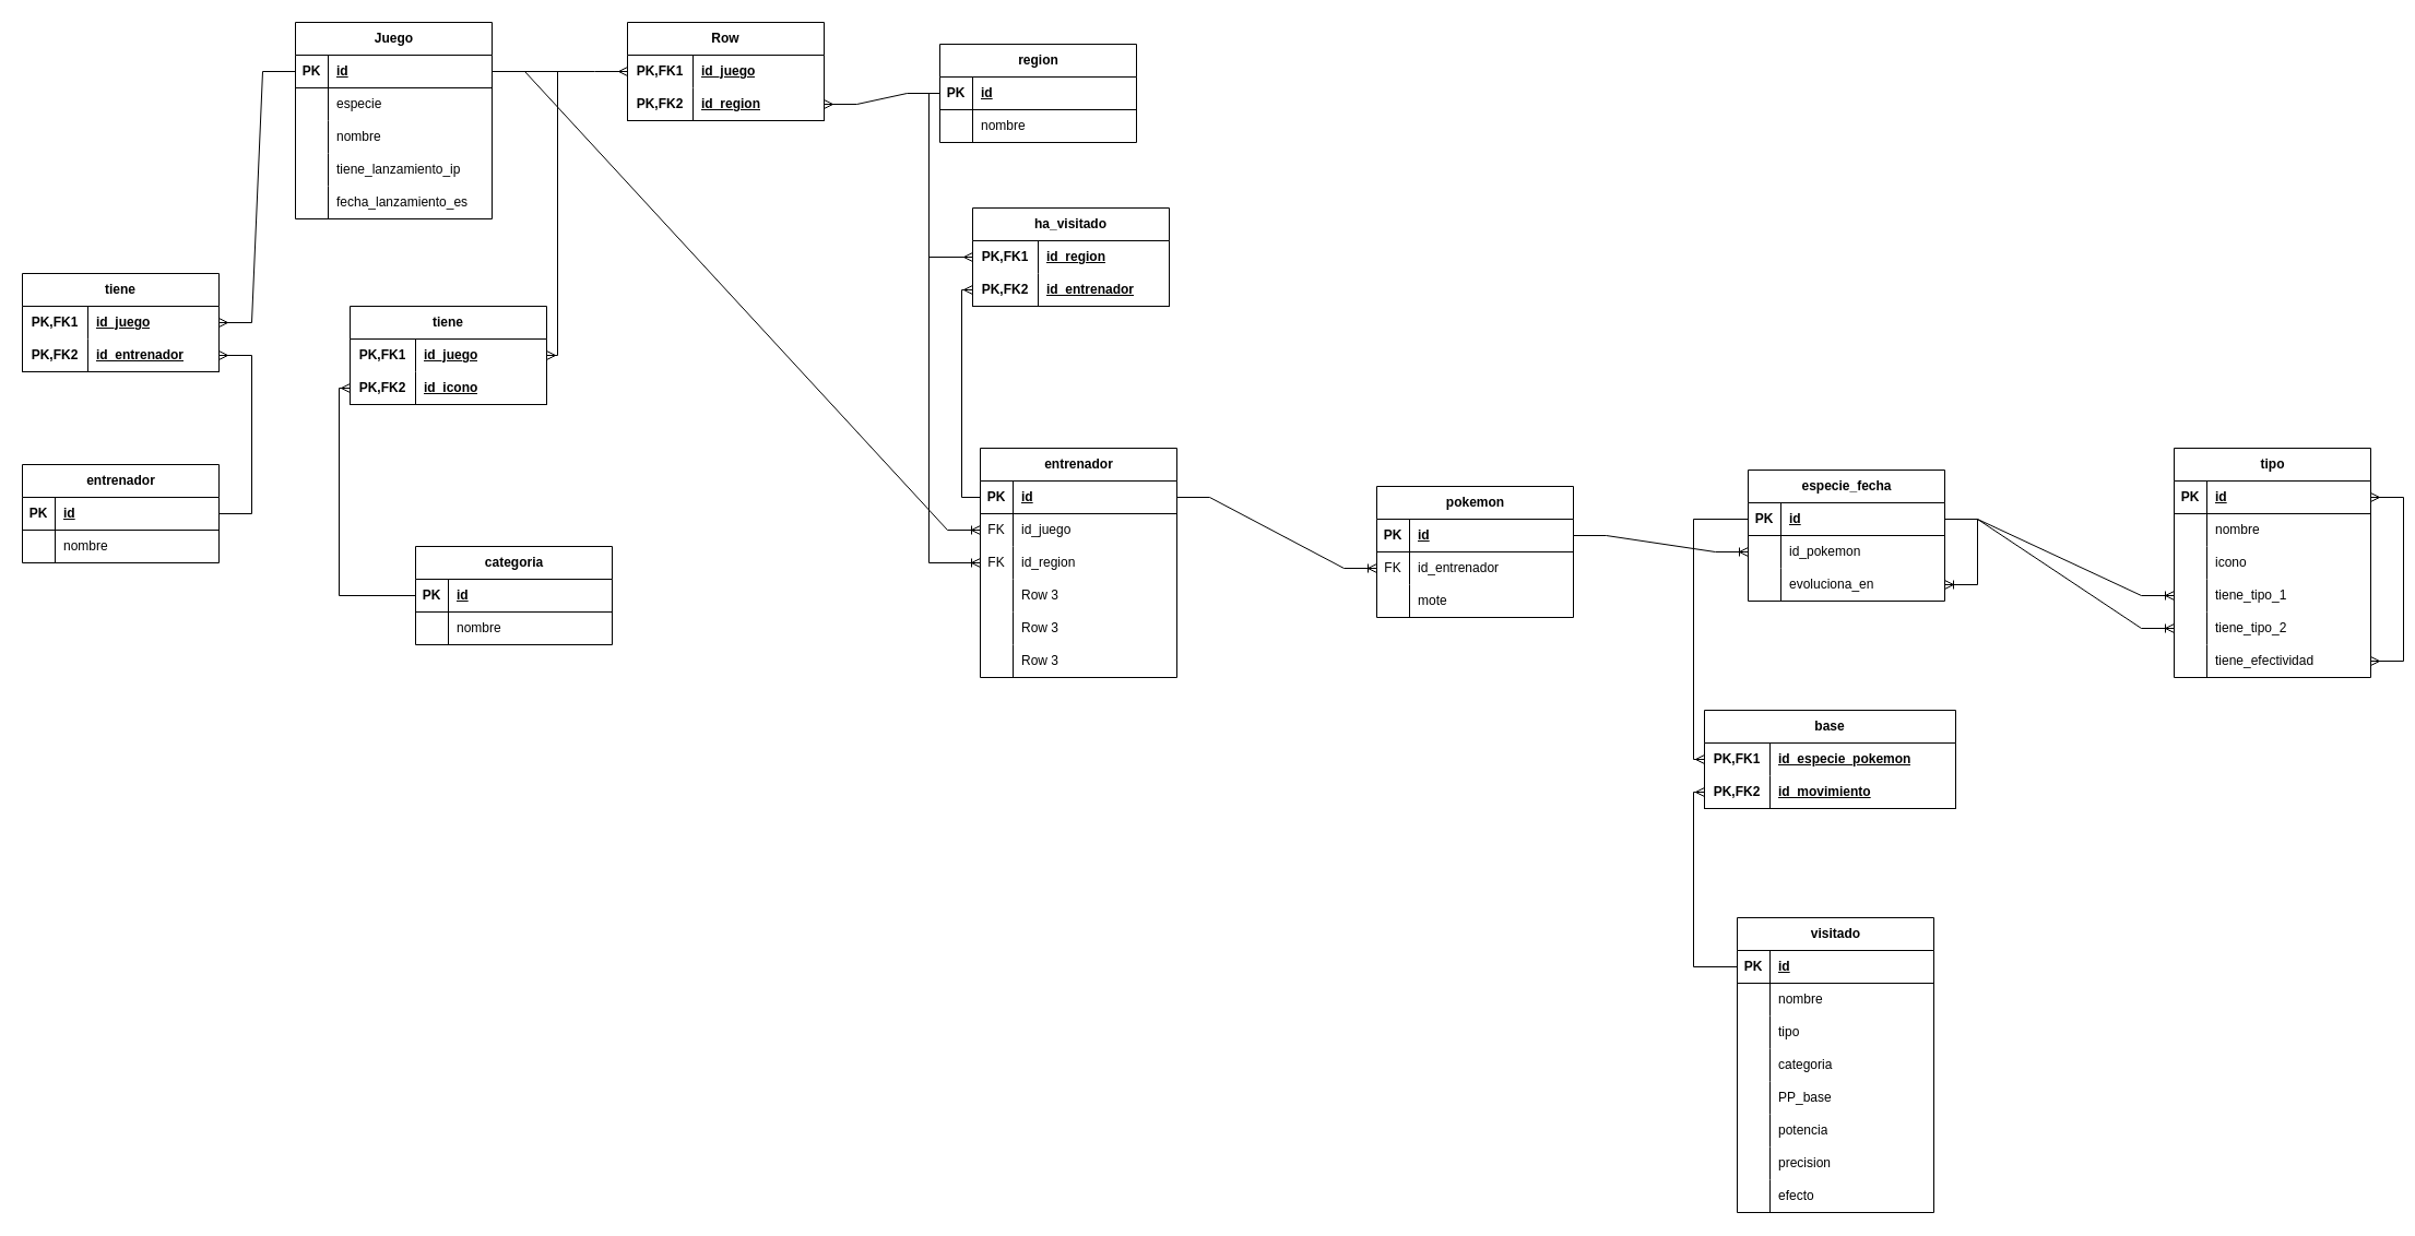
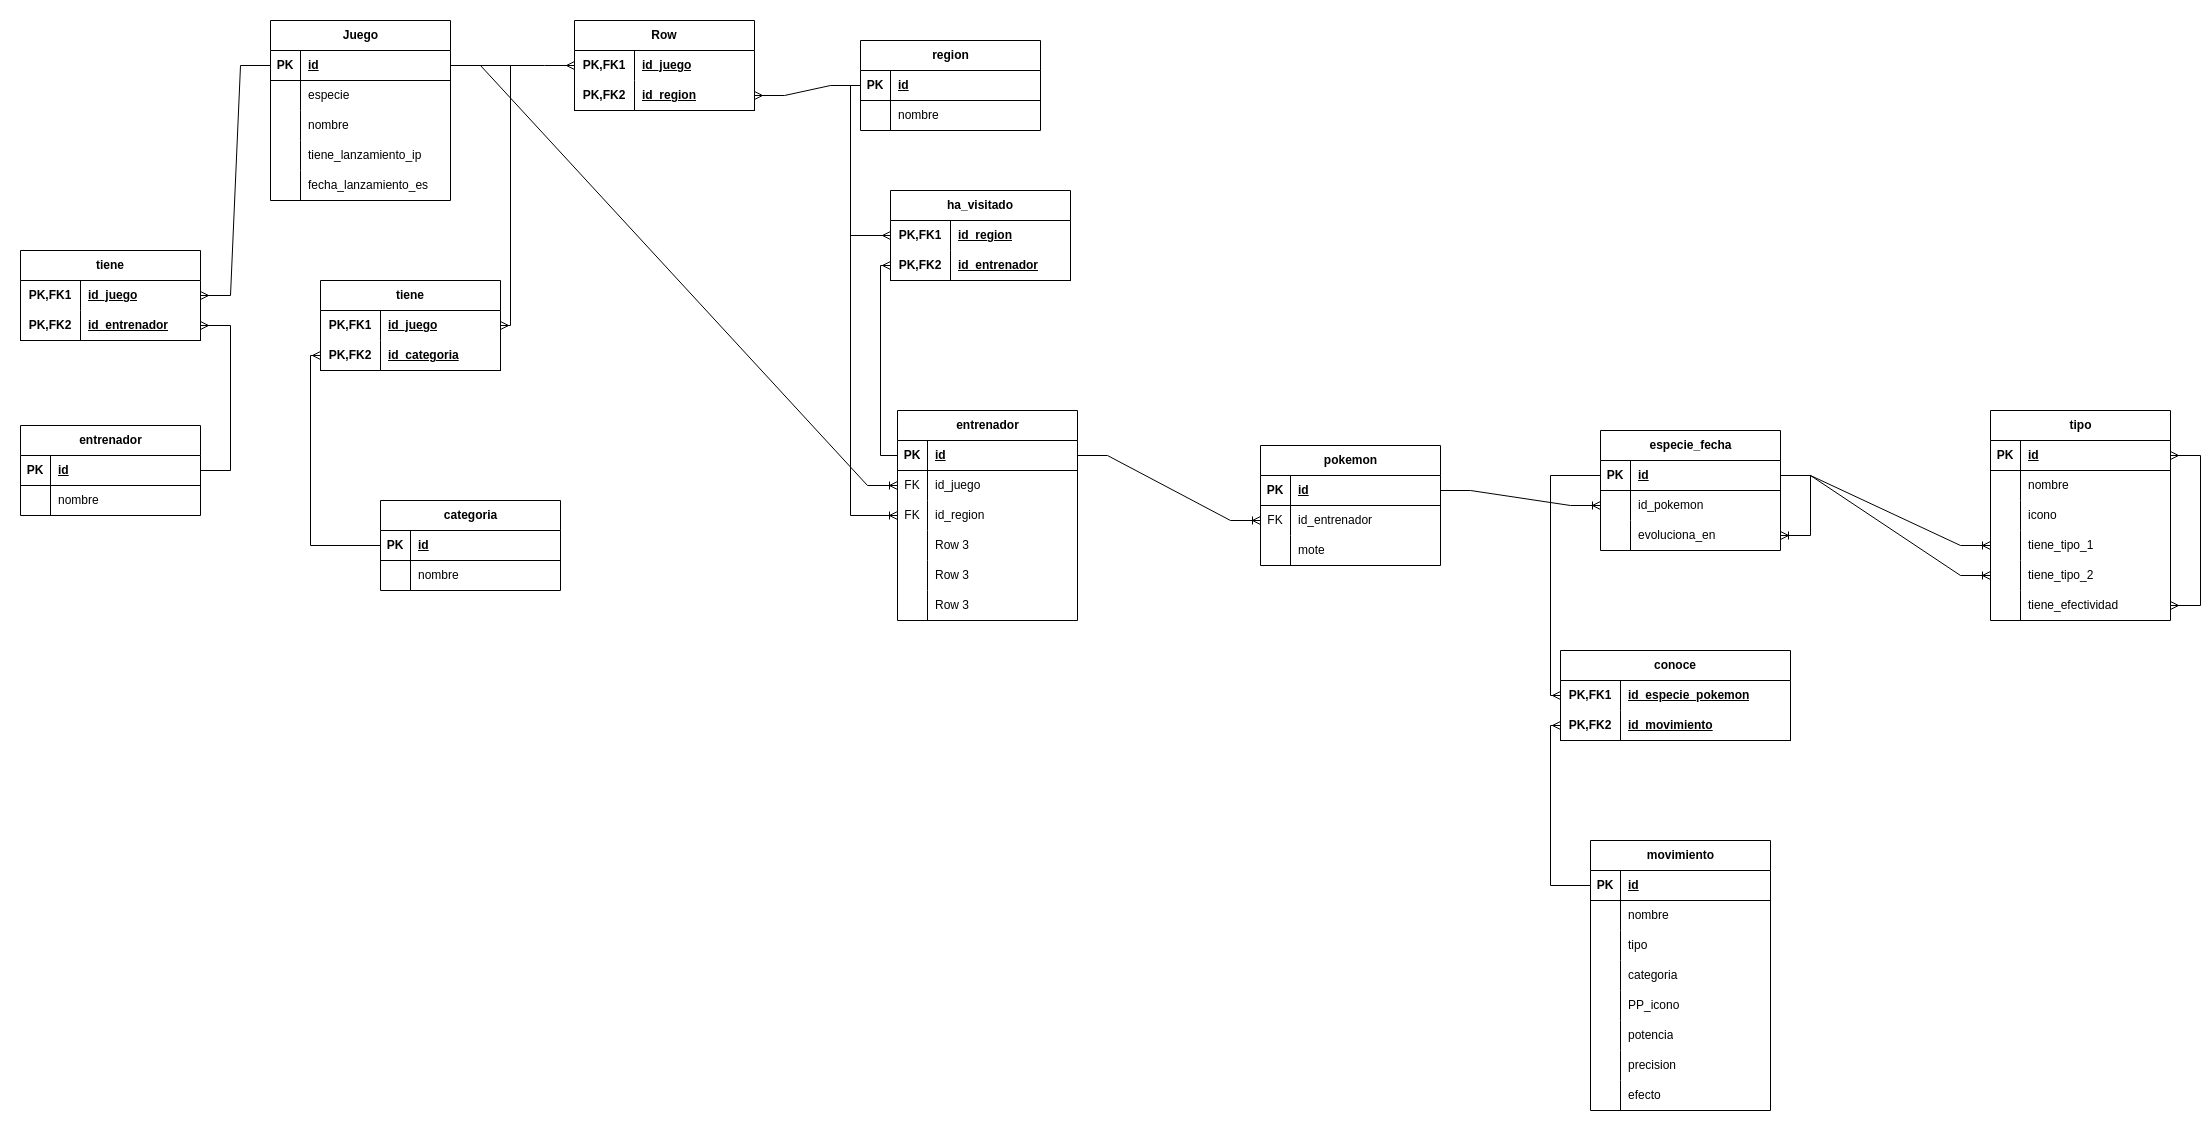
- <mxCell id="52" value="id_icono" style="shape=partialRectangle;connectable=0;fillColor=none;top=0;left=0;bottom=0;right=0;align=left;spacingLeft=6;fontStyle=5;overflow=hidden;html=1;whiteSpace=wrap;" vertex="1" parent="50"><mxGeometry x="60" width="120" height="30" as="geometry"><mxRectangle width="120" height="30" as="alternateBounds" /></mxGeometry></mxCell>
+ <mxCell id="52" value="id_categoria" style="shape=partialRectangle;connectable=0;fillColor=none;top=0;left=0;bottom=0;right=0;align=left;spacingLeft=6;fontStyle=5;overflow=hidden;html=1;whiteSpace=wrap;" vertex="1" parent="50"><mxGeometry x="60" width="120" height="30" as="geometry"><mxRectangle width="120" height="30" as="alternateBounds" /></mxGeometry></mxCell>
- <mxCell id="163" value="base" style="shape=table;startSize=30;container=1;collapsible=1;childLayout=tableLayout;fixedRows=1;rowLines=0;fontStyle=1;align=center;resizeLast=1;html=1;whiteSpace=wrap;" vertex="1" parent="1"><mxGeometry x="1560" y="650" width="230" height="90" as="geometry" /></mxCell>
+ <mxCell id="163" value="conoce" style="shape=table;startSize=30;container=1;collapsible=1;childLayout=tableLayout;fixedRows=1;rowLines=0;fontStyle=1;align=center;resizeLast=1;html=1;whiteSpace=wrap;" vertex="1" parent="1"><mxGeometry x="1560" y="650" width="230" height="90" as="geometry" /></mxCell>
- <mxCell id="107" value="visitado" style="shape=table;startSize=30;container=1;collapsible=1;childLayout=tableLayout;fixedRows=1;rowLines=0;fontStyle=1;align=center;resizeLast=1;html=1;" vertex="1" parent="1"><mxGeometry x="1590" y="840" width="180" height="270" as="geometry" /></mxCell>
+ <mxCell id="107" value="movimiento" style="shape=table;startSize=30;container=1;collapsible=1;childLayout=tableLayout;fixedRows=1;rowLines=0;fontStyle=1;align=center;resizeLast=1;html=1;" vertex="1" parent="1"><mxGeometry x="1590" y="840" width="180" height="270" as="geometry" /></mxCell>
- <mxCell id="122" value="PP_base" style="shape=partialRectangle;connectable=0;fillColor=none;top=0;left=0;bottom=0;right=0;align=left;spacingLeft=6;overflow=hidden;whiteSpace=wrap;html=1;" vertex="1" parent="120"><mxGeometry x="30" width="150" height="30" as="geometry"><mxRectangle width="150" height="30" as="alternateBounds" /></mxGeometry></mxCell>
+ <mxCell id="122" value="PP_icono" style="shape=partialRectangle;connectable=0;fillColor=none;top=0;left=0;bottom=0;right=0;align=left;spacingLeft=6;overflow=hidden;whiteSpace=wrap;html=1;" vertex="1" parent="120"><mxGeometry x="30" width="150" height="30" as="geometry"><mxRectangle width="150" height="30" as="alternateBounds" /></mxGeometry></mxCell>
